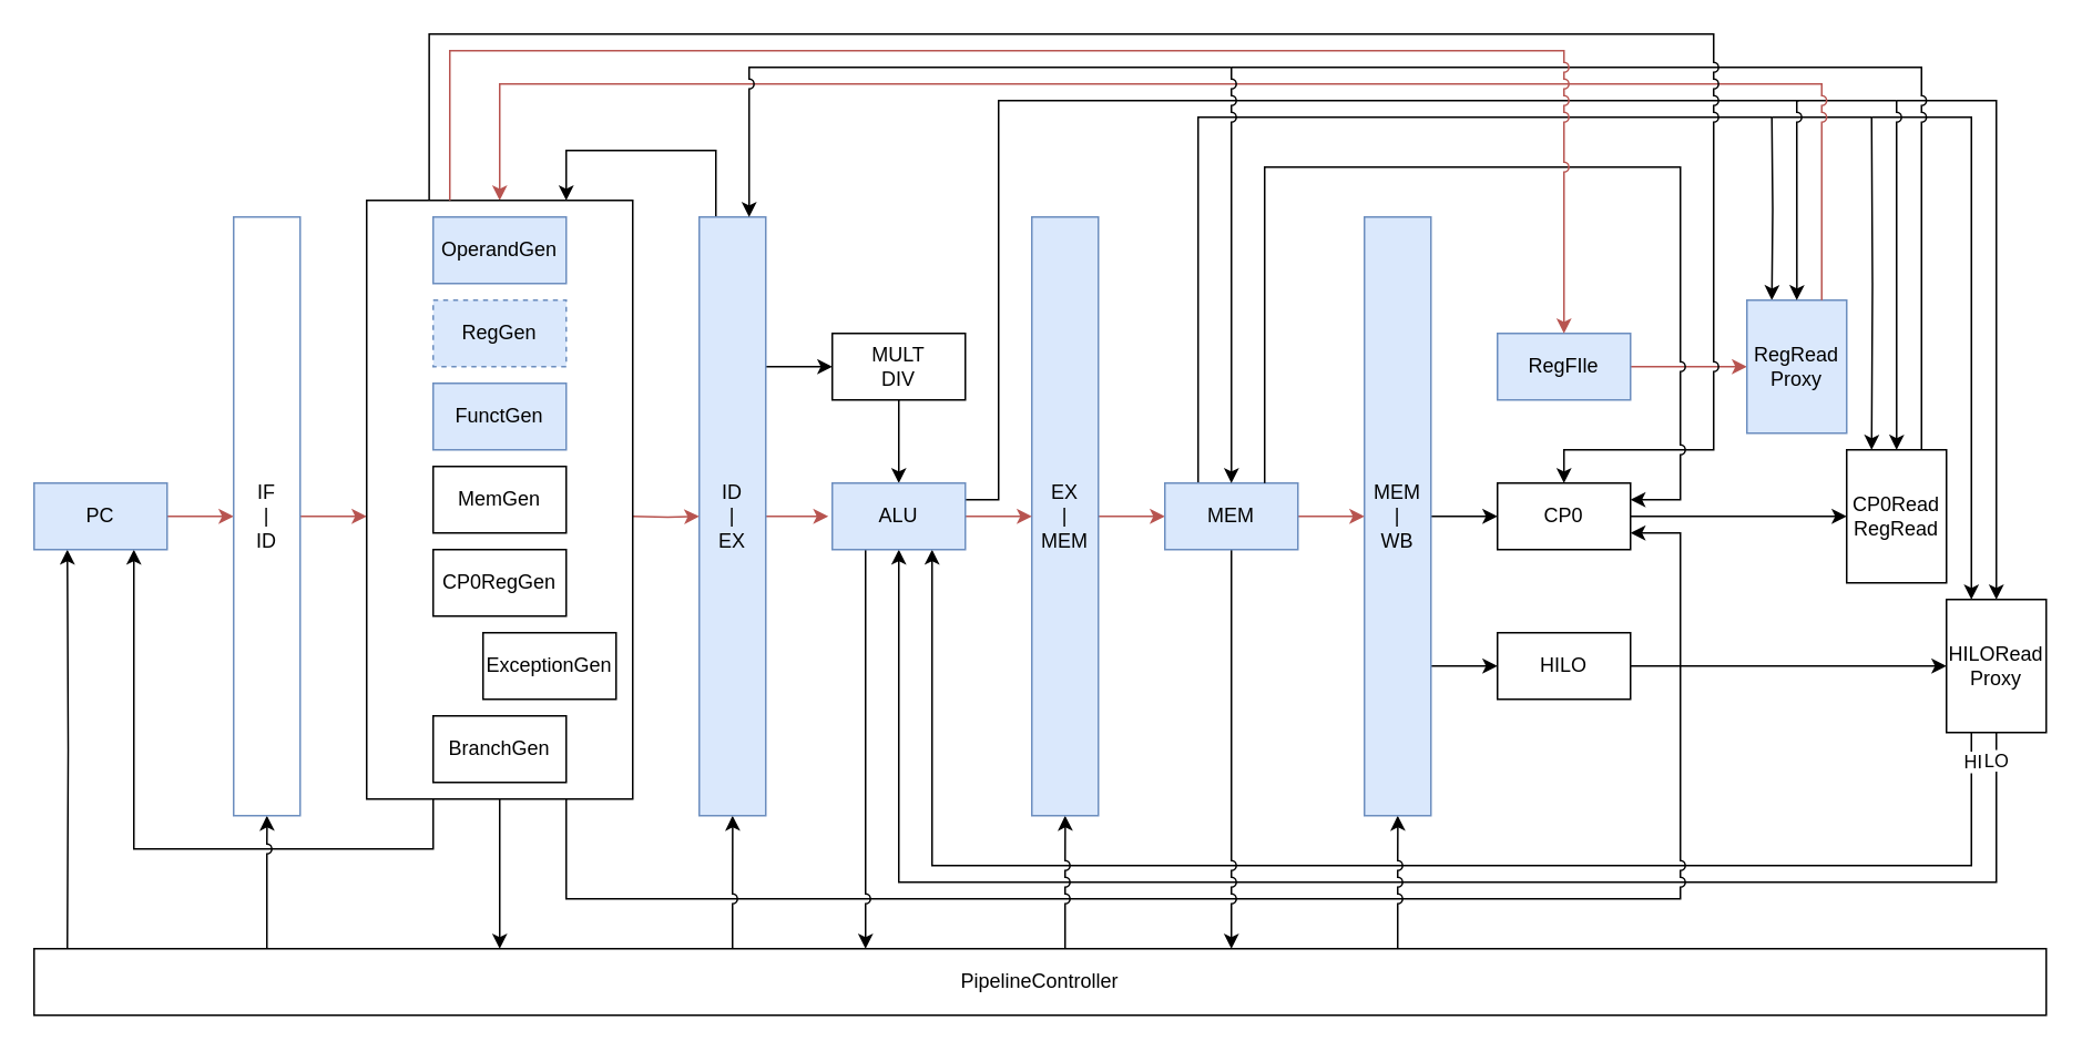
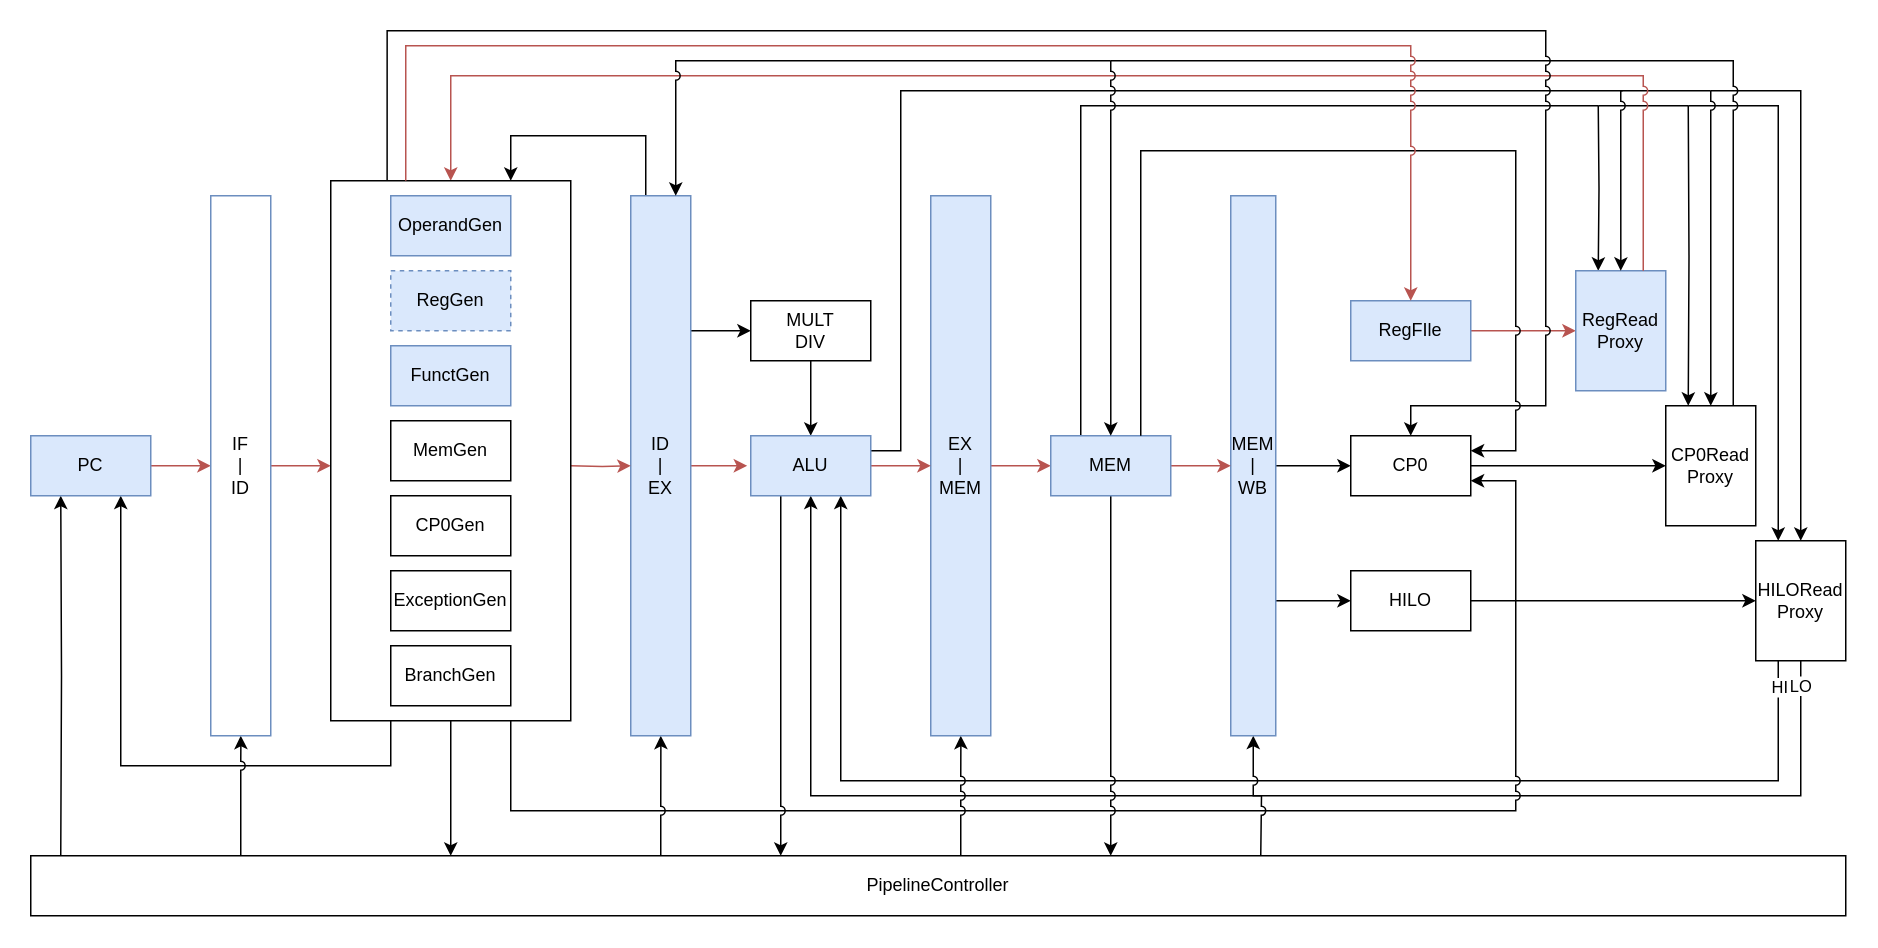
- <mxCell id="32" value="MEM&lt;br&gt;|&lt;br&gt;WB" style="rounded=0;whiteSpace=wrap;html=1;fillColor=#dae8fc;strokeColor=#6c8ebf;" vertex="1" parent="1"><mxGeometry x="820" y="130" width="40" height="360" as="geometry" /></mxCell>
+ <mxCell id="32" value="MEM&lt;br&gt;|&lt;br&gt;WB" style="rounded=0;whiteSpace=wrap;html=1;fillColor=#dae8fc;strokeColor=#6c8ebf;" vertex="1" parent="1"><mxGeometry x="820" y="130" width="30" height="360" as="geometry" /></mxCell>
- <mxCell id="52" value="CP0Read&lt;br&gt;RegRead" style="rounded=0;whiteSpace=wrap;html=1;" vertex="1" parent="1"><mxGeometry x="1110" y="270" width="60" height="80" as="geometry" /></mxCell>
+ <mxCell id="52" value="CP0Read&lt;br&gt;Proxy" style="rounded=0;whiteSpace=wrap;html=1;" vertex="1" parent="1"><mxGeometry x="1110" y="270" width="60" height="80" as="geometry" /></mxCell>
- <mxCell id="61" value="CP0RegGen" style="rounded=0;whiteSpace=wrap;html=1;" vertex="1" parent="1"><mxGeometry x="260" y="330" width="80" height="40" as="geometry" /></mxCell>
+ <mxCell id="61" value="CP0Gen" style="rounded=0;whiteSpace=wrap;html=1;" vertex="1" parent="1"><mxGeometry x="260" y="330" width="80" height="40" as="geometry" /></mxCell>
- <mxCell id="62" value="ExceptionGen" style="rounded=0;whiteSpace=wrap;html=1;" vertex="1" parent="1"><mxGeometry x="290" y="380" width="80" height="40" as="geometry" /></mxCell>
+ <mxCell id="62" value="ExceptionGen" style="rounded=0;whiteSpace=wrap;html=1;" vertex="1" parent="1"><mxGeometry x="260" y="380" width="80" height="40" as="geometry" /></mxCell>
